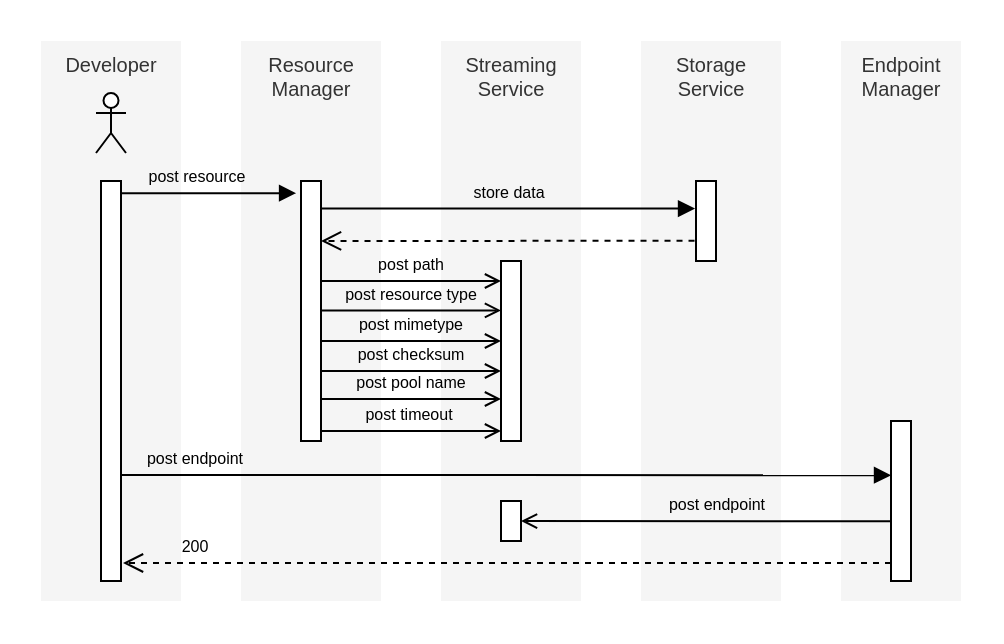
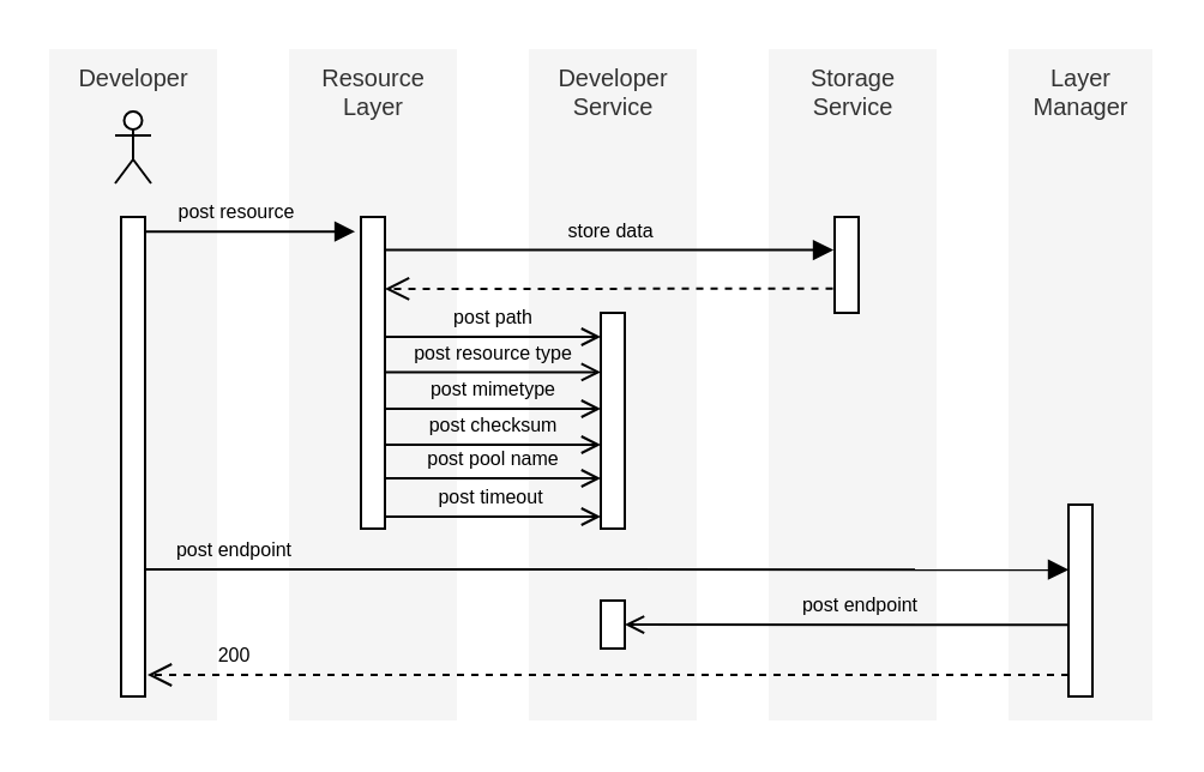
- <mxCell id="6" value="Resource&lt;br&gt;Manager" style="html=1;verticalAlign=top;fillColor=#f5f5f5;fontColor=#333333;strokeColor=none;labelBackgroundColor=none;fontSize=10;" parent="1" vertex="1"><mxGeometry x="120" y="20" width="70" height="280" as="geometry" /></mxCell>
+ <mxCell id="6" value="Resource&lt;br&gt;Layer" style="html=1;verticalAlign=top;fillColor=#f5f5f5;fontColor=#333333;strokeColor=none;labelBackgroundColor=none;fontSize=10;" parent="1" vertex="1"><mxGeometry x="120" y="20" width="70" height="280" as="geometry" /></mxCell>
- <mxCell id="3" value="Streaming&lt;br style=&quot;font-size: 10px&quot;&gt;Service" style="html=1;fillColor=#f5f5f5;fontColor=#333333;strokeColor=none;verticalAlign=top;labelBackgroundColor=none;fontSize=10;" parent="1" vertex="1"><mxGeometry x="220" y="20" width="70" height="280" as="geometry" /></mxCell>
+ <mxCell id="3" value="Developer&lt;br style=&quot;font-size: 10px&quot;&gt;Service" style="html=1;fillColor=#f5f5f5;fontColor=#333333;strokeColor=none;verticalAlign=top;labelBackgroundColor=none;fontSize=10;" parent="1" vertex="1"><mxGeometry x="220" y="20" width="70" height="280" as="geometry" /></mxCell>
- <mxCell id="5" value="Endpoint&lt;br&gt;Manager" style="html=1;fillColor=#f5f5f5;fontColor=#333333;strokeColor=none;verticalAlign=top;labelBackgroundColor=none;fontSize=10;" parent="1" vertex="1"><mxGeometry x="420" y="20" width="60" height="280" as="geometry" /></mxCell>
+ <mxCell id="5" value="Layer&lt;br&gt;Manager" style="html=1;fillColor=#f5f5f5;fontColor=#333333;strokeColor=none;verticalAlign=top;labelBackgroundColor=none;fontSize=10;" parent="1" vertex="1"><mxGeometry x="420" y="20" width="60" height="280" as="geometry" /></mxCell>
